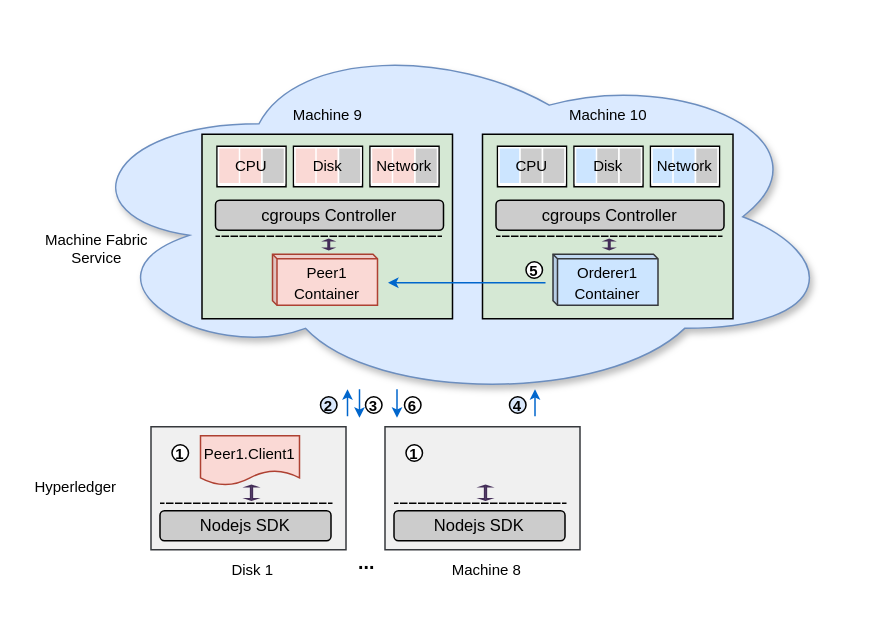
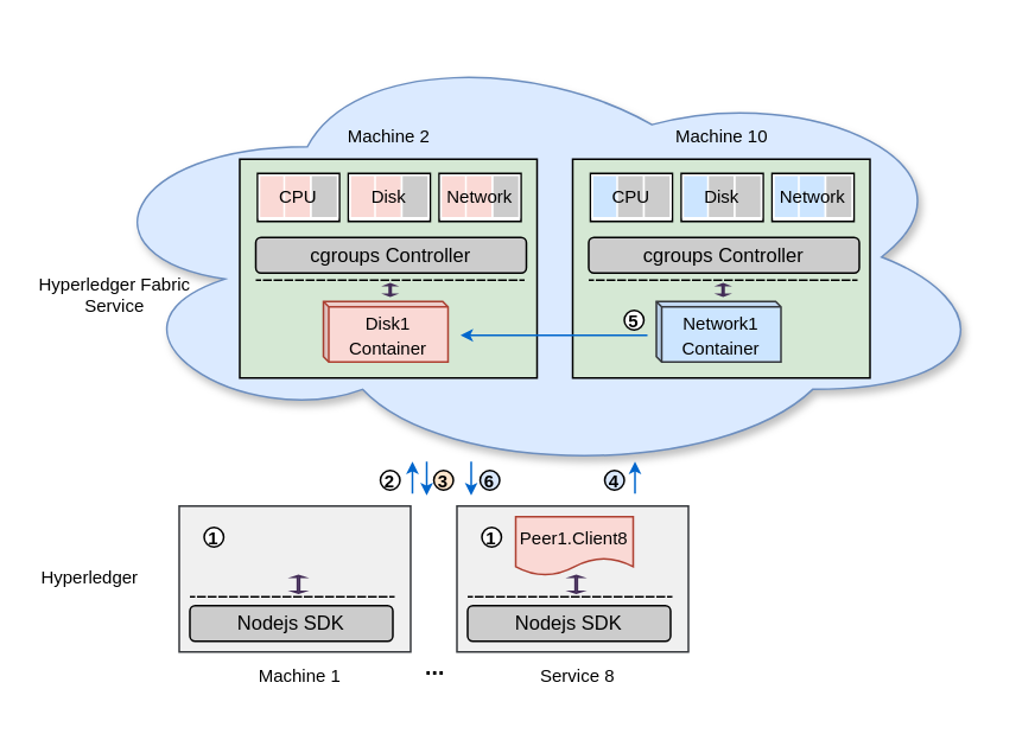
- <mxCell id="44" value="&lt;font style=&quot;font-size: 10px;&quot;&gt;Machine 9&lt;/font&gt;" style="text;html=1;strokeColor=none;fillColor=none;align=center;verticalAlign=middle;whiteSpace=wrap;rounded=0;fontSize=10;" vertex="1" parent="1"><mxGeometry x="188" y="61" width="60" height="30" as="geometry" /></mxCell>
+ <mxCell id="44" value="&lt;font style=&quot;font-size: 10px;&quot;&gt;Machine 2&lt;/font&gt;" style="text;html=1;strokeColor=none;fillColor=none;align=center;verticalAlign=middle;whiteSpace=wrap;rounded=0;fontSize=10;" vertex="1" parent="1"><mxGeometry x="188" y="61" width="60" height="30" as="geometry" /></mxCell>
- <mxCell id="63" value="&lt;font style=&quot;font-size: 10px;&quot;&gt;Machine&amp;nbsp;Fabric&lt;br&gt;Service&lt;br&gt;&lt;/font&gt;" style="text;html=1;strokeColor=none;fillColor=none;align=center;verticalAlign=middle;whiteSpace=wrap;rounded=0;fontSize=8;" vertex="1" parent="1"><mxGeometry x="34" y="150" width="60" height="30" as="geometry" /></mxCell>
+ <mxCell id="63" value="&lt;font style=&quot;font-size: 10px;&quot;&gt;Hyperledger&amp;nbsp;Fabric&lt;br&gt;Service&lt;br&gt;&lt;/font&gt;" style="text;html=1;strokeColor=none;fillColor=none;align=center;verticalAlign=middle;whiteSpace=wrap;rounded=0;fontSize=8;" vertex="1" parent="1"><mxGeometry x="34" y="150" width="60" height="30" as="geometry" /></mxCell>
- <mxCell id="43" value="&lt;font style=&quot;font-size: 10px;&quot;&gt;Peer1&lt;br style=&quot;&quot;&gt;Container&lt;/font&gt;" style="shape=cube;whiteSpace=wrap;html=1;boundedLbl=1;backgroundOutline=1;darkOpacity=0.05;darkOpacity2=0.1;shadow=0;size=3;fontSize=11;fillColor=#fad9d5;strokeColor=#ae4132;" vertex="1" parent="1"><mxGeometry x="181" y="169" width="70" height="34" as="geometry" /></mxCell>
+ <mxCell id="43" value="&lt;font style=&quot;font-size: 10px;&quot;&gt;Disk1&lt;br style=&quot;&quot;&gt;Container&lt;/font&gt;" style="shape=cube;whiteSpace=wrap;html=1;boundedLbl=1;backgroundOutline=1;darkOpacity=0.05;darkOpacity2=0.1;shadow=0;size=3;fontSize=11;fillColor=#fad9d5;strokeColor=#ae4132;" vertex="1" parent="1"><mxGeometry x="181" y="169" width="70" height="34" as="geometry" /></mxCell>
- <mxCell id="22" value="&lt;font style=&quot;font-size: 10px;&quot;&gt;Orderer1&lt;br style=&quot;&quot;&gt;Container&lt;/font&gt;" style="shape=cube;whiteSpace=wrap;html=1;boundedLbl=1;backgroundOutline=1;darkOpacity=0.05;darkOpacity2=0.1;shadow=0;strokeColor=#36393d;fillColor=#cce5ff;size=3;fontSize=11;" vertex="1" parent="1"><mxGeometry x="368" y="169" width="70" height="34" as="geometry" /></mxCell>
+ <mxCell id="22" value="&lt;font style=&quot;font-size: 10px;&quot;&gt;Network1&lt;br style=&quot;&quot;&gt;Container&lt;/font&gt;" style="shape=cube;whiteSpace=wrap;html=1;boundedLbl=1;backgroundOutline=1;darkOpacity=0.05;darkOpacity2=0.1;shadow=0;strokeColor=#36393d;fillColor=#cce5ff;size=3;fontSize=11;" vertex="1" parent="1"><mxGeometry x="368" y="169" width="70" height="34" as="geometry" /></mxCell>
- <mxCell id="69" value="2" style="ellipse;whiteSpace=wrap;html=1;aspect=fixed;fontSize=10;strokeColor=#000000;fillColor=#dae8fc;fontStyle=1;" vertex="1" parent="1"><mxGeometry x="213" y="264" width="11" height="11" as="geometry" /></mxCell>
+ <mxCell id="69" value="2" style="ellipse;whiteSpace=wrap;html=1;aspect=fixed;fontSize=10;strokeColor=#000000;fillColor=#FFFFFF;fontStyle=1" vertex="1" parent="1"><mxGeometry x="213" y="264" width="11" height="11" as="geometry" /></mxCell>
- <mxCell id="70" value="3" style="ellipse;whiteSpace=wrap;html=1;aspect=fixed;fontSize=10;strokeColor=#000000;fillColor=#FFFFFF;fontStyle=1" vertex="1" parent="1"><mxGeometry x="243" y="264" width="11" height="11" as="geometry" /></mxCell>
+ <mxCell id="70" value="3" style="ellipse;whiteSpace=wrap;html=1;aspect=fixed;fontSize=10;strokeColor=#000000;fillColor=#ffe6cc;fontStyle=1;" vertex="1" parent="1"><mxGeometry x="243" y="264" width="11" height="11" as="geometry" /></mxCell>
- <mxCell id="71" value="6" style="ellipse;whiteSpace=wrap;html=1;aspect=fixed;fontSize=10;strokeColor=#000000;fillColor=#FFFFFF;fontStyle=1" vertex="1" parent="1"><mxGeometry x="269" y="264" width="11" height="11" as="geometry" /></mxCell>
+ <mxCell id="71" value="6" style="ellipse;whiteSpace=wrap;html=1;aspect=fixed;fontSize=10;strokeColor=#000000;fillColor=#dae8fc;fontStyle=1;" vertex="1" parent="1"><mxGeometry x="269" y="264" width="11" height="11" as="geometry" /></mxCell>
- <mxCell id="58" value="&lt;font style=&quot;font-size: 10px;&quot;&gt;Peer1.Client1&lt;/font&gt;" style="shape=document;whiteSpace=wrap;html=1;boundedLbl=1;fillColor=#fad9d5;strokeColor=#ae4132;" vertex="1" parent="1"><mxGeometry x="133" y="290" width="66" height="33" as="geometry" /></mxCell>
+ <mxCell id="51" value="&lt;font style=&quot;font-size: 10px;&quot;&gt;Peer1.Client8&lt;/font&gt;" style="shape=document;whiteSpace=wrap;html=1;boundedLbl=1;fillColor=#fad9d5;strokeColor=#ae4132;" vertex="1" parent="1"><mxGeometry x="289" y="290" width="66" height="33" as="geometry" /></mxCell>
- <mxCell id="59" value="&lt;font style=&quot;font-size: 10px;&quot;&gt;Disk 1&lt;/font&gt;" style="text;html=1;strokeColor=none;fillColor=none;align=center;verticalAlign=middle;whiteSpace=wrap;rounded=0;fontSize=10;" vertex="1" parent="1"><mxGeometry x="138" y="364" width="60" height="30" as="geometry" /></mxCell>
+ <mxCell id="59" value="&lt;font style=&quot;font-size: 10px;&quot;&gt;Machine 1&lt;/font&gt;" style="text;html=1;strokeColor=none;fillColor=none;align=center;verticalAlign=middle;whiteSpace=wrap;rounded=0;fontSize=10;" vertex="1" parent="1"><mxGeometry x="138" y="364" width="60" height="30" as="geometry" /></mxCell>
- <mxCell id="52" value="&lt;font style=&quot;font-size: 10px;&quot;&gt;Machine 8&lt;/font&gt;" style="text;html=1;strokeColor=none;fillColor=none;align=center;verticalAlign=middle;whiteSpace=wrap;rounded=0;fontSize=10;" vertex="1" parent="1"><mxGeometry x="294" y="364" width="60" height="30" as="geometry" /></mxCell>
+ <mxCell id="52" value="&lt;font style=&quot;font-size: 10px;&quot;&gt;Service 8&lt;/font&gt;" style="text;html=1;strokeColor=none;fillColor=none;align=center;verticalAlign=middle;whiteSpace=wrap;rounded=0;fontSize=10;" vertex="1" parent="1"><mxGeometry x="294" y="364" width="60" height="30" as="geometry" /></mxCell>
